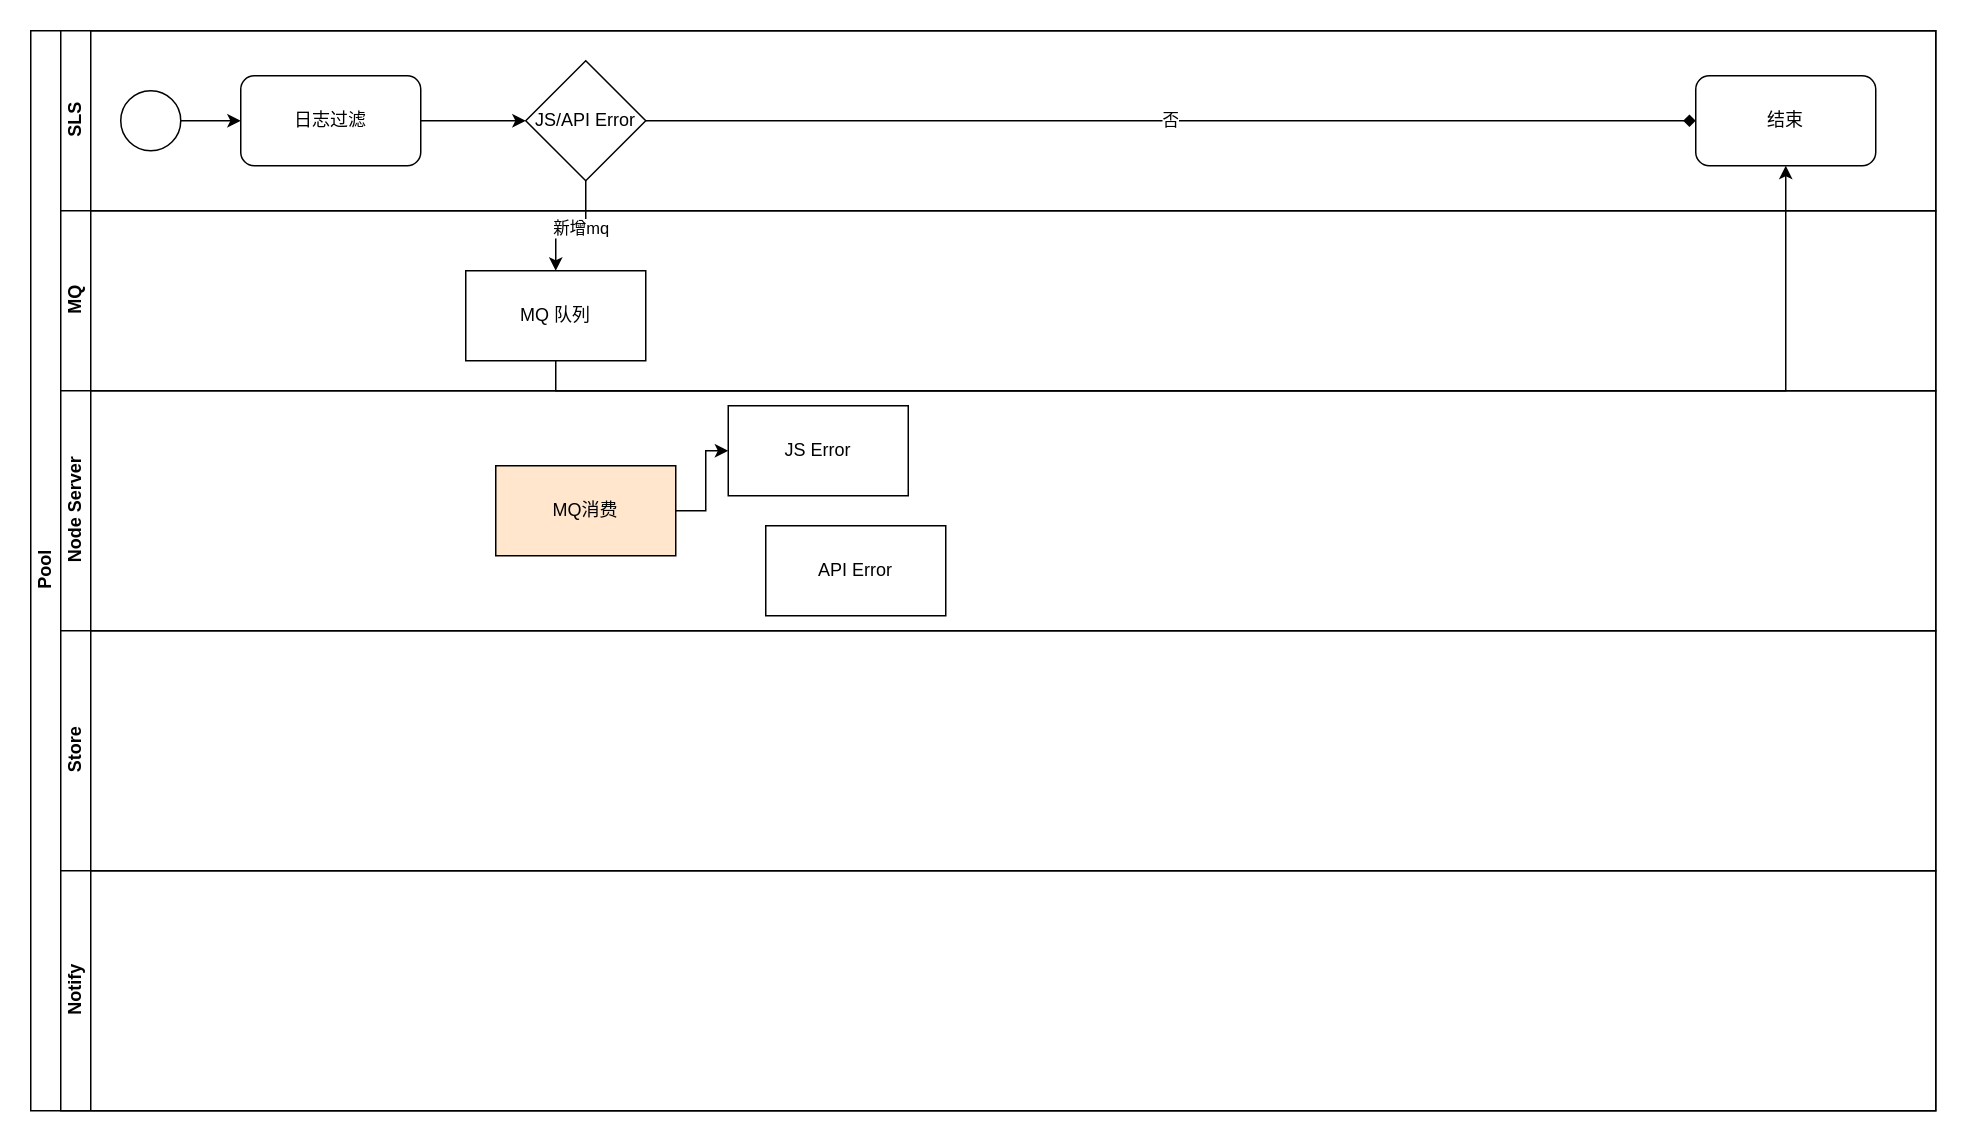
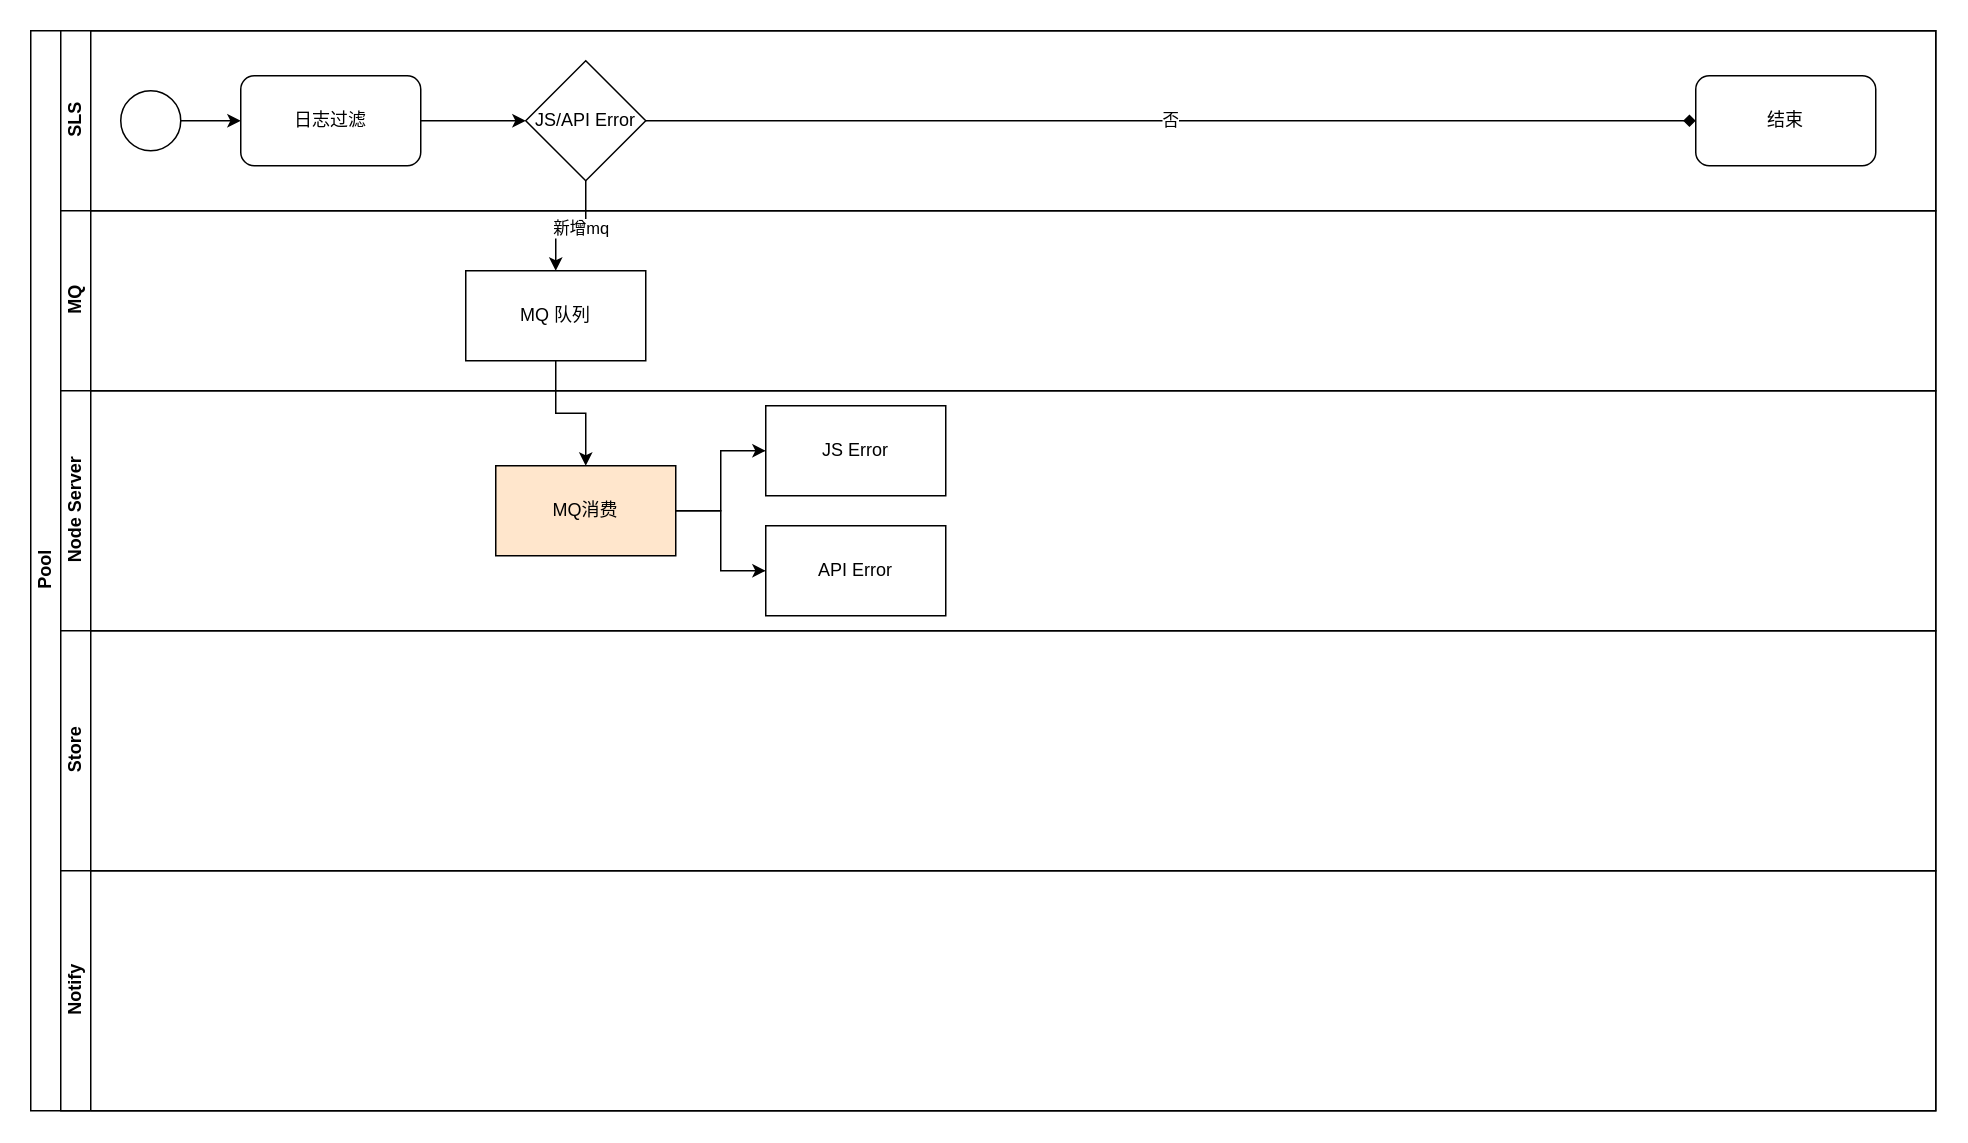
- <mxCell id="26" style="edgeStyle=orthogonalEdgeStyle;rounded=0;orthogonalLoop=1;jettySize=auto;html=1;exitX=0.5;exitY=1;exitDx=0;exitDy=0;" edge="1" parent="2" source="15" target="12"><mxGeometry relative="1" as="geometry" /></mxCell>
+ <mxCell id="26" style="edgeStyle=orthogonalEdgeStyle;rounded=0;orthogonalLoop=1;jettySize=auto;html=1;exitX=0.5;exitY=1;exitDx=0;exitDy=0;entryX=0.5;entryY=0;entryDx=0;entryDy=0;" edge="1" parent="2" source="15" target="19"><mxGeometry relative="1" as="geometry" /></mxCell>
- <mxCell id="20" value="JS Error" style="rounded=0;whiteSpace=wrap;html=1;" vertex="1" parent="16"><mxGeometry x="445" y="10" width="120" height="60" as="geometry" /></mxCell>
+ <mxCell id="20" value="JS Error" style="rounded=0;whiteSpace=wrap;html=1;" vertex="1" parent="16"><mxGeometry x="470" y="10" width="120" height="60" as="geometry" /></mxCell>
+ <mxCell id="18" style="edgeStyle=orthogonalEdgeStyle;rounded=0;orthogonalLoop=1;jettySize=auto;html=1;exitX=1;exitY=0.5;exitDx=0;exitDy=0;entryX=0;entryY=0.5;entryDx=0;entryDy=0;" edge="1" parent="16" source="19" target="21"><mxGeometry relative="1" as="geometry" /></mxCell>
